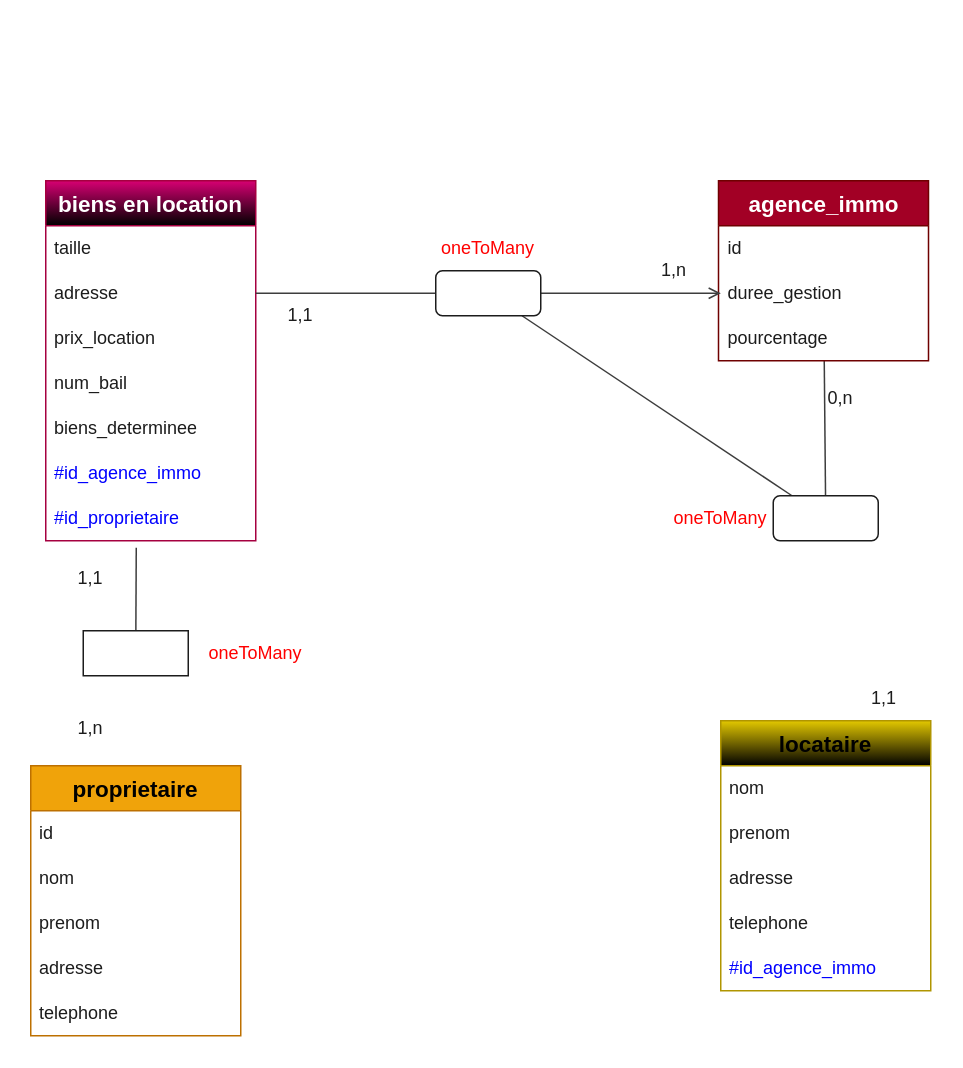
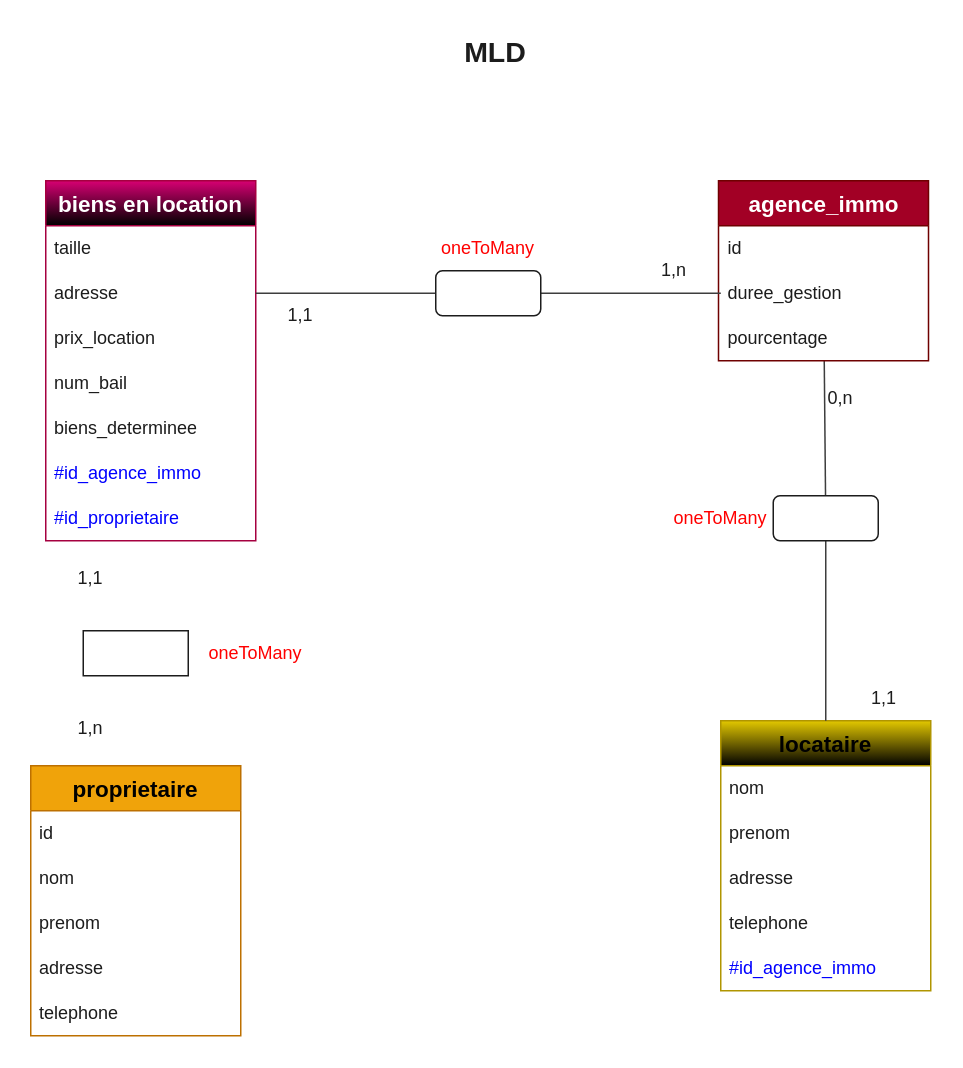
+ <mxCell id="2" value="&lt;font color=&quot;#1c1c1c&quot; style=&quot;font-size: 19px;&quot;&gt;MLD&lt;/font&gt;" style="text;html=1;strokeColor=none;fillColor=none;align=center;verticalAlign=middle;whiteSpace=wrap;rounded=0;fontStyle=1;fontSize=19;" parent="1" vertex="1"><mxGeometry x="300" y="20" width="60" height="30" as="geometry" /></mxCell>
- <mxCell id="37" style="edgeStyle=none;html=1;entryX=0.011;entryY=0.5;entryDx=0;entryDy=0;entryPerimeter=0;strokeColor=#3D3D3D;fontColor=#1C1C1C;endArrow=open;endFill=0;" parent="1" source="38" target="30" edge="1"><mxGeometry relative="1" as="geometry" /></mxCell>
+ <mxCell id="37" style="edgeStyle=none;html=1;entryX=0.011;entryY=0.5;entryDx=0;entryDy=0;entryPerimeter=0;strokeColor=#3D3D3D;fontColor=#1C1C1C;endArrow=none;endFill=0;" parent="1" source="38" target="30" edge="1"><mxGeometry relative="1" as="geometry" /></mxCell>
- <mxCell id="24" style="edgeStyle=none;html=1;fontColor=#FFFFFF;endArrow=none;endFill=0;strokeColor=#3D3D3D;" parent="1" source="26" target="38" edge="1"><mxGeometry relative="1" as="geometry" /></mxCell>
+ <mxCell id="24" style="edgeStyle=none;html=1;fontColor=#FFFFFF;entryX=0.5;entryY=0;entryDx=0;entryDy=0;endArrow=none;endFill=0;strokeColor=#3D3D3D;" parent="1" source="26" target="18" edge="1"><mxGeometry relative="1" as="geometry" /></mxCell>
- <mxCell id="32" style="edgeStyle=none;html=1;strokeColor=#3D3D3D;fontColor=#1C1C1C;endArrow=none;endFill=0;entryX=0.431;entryY=1.157;entryDx=0;entryDy=0;entryPerimeter=0;" parent="1" source="33" target="17" edge="1"><mxGeometry relative="1" as="geometry"><mxPoint x="193.5" y="400" as="targetPoint" /></mxGeometry></mxCell>
